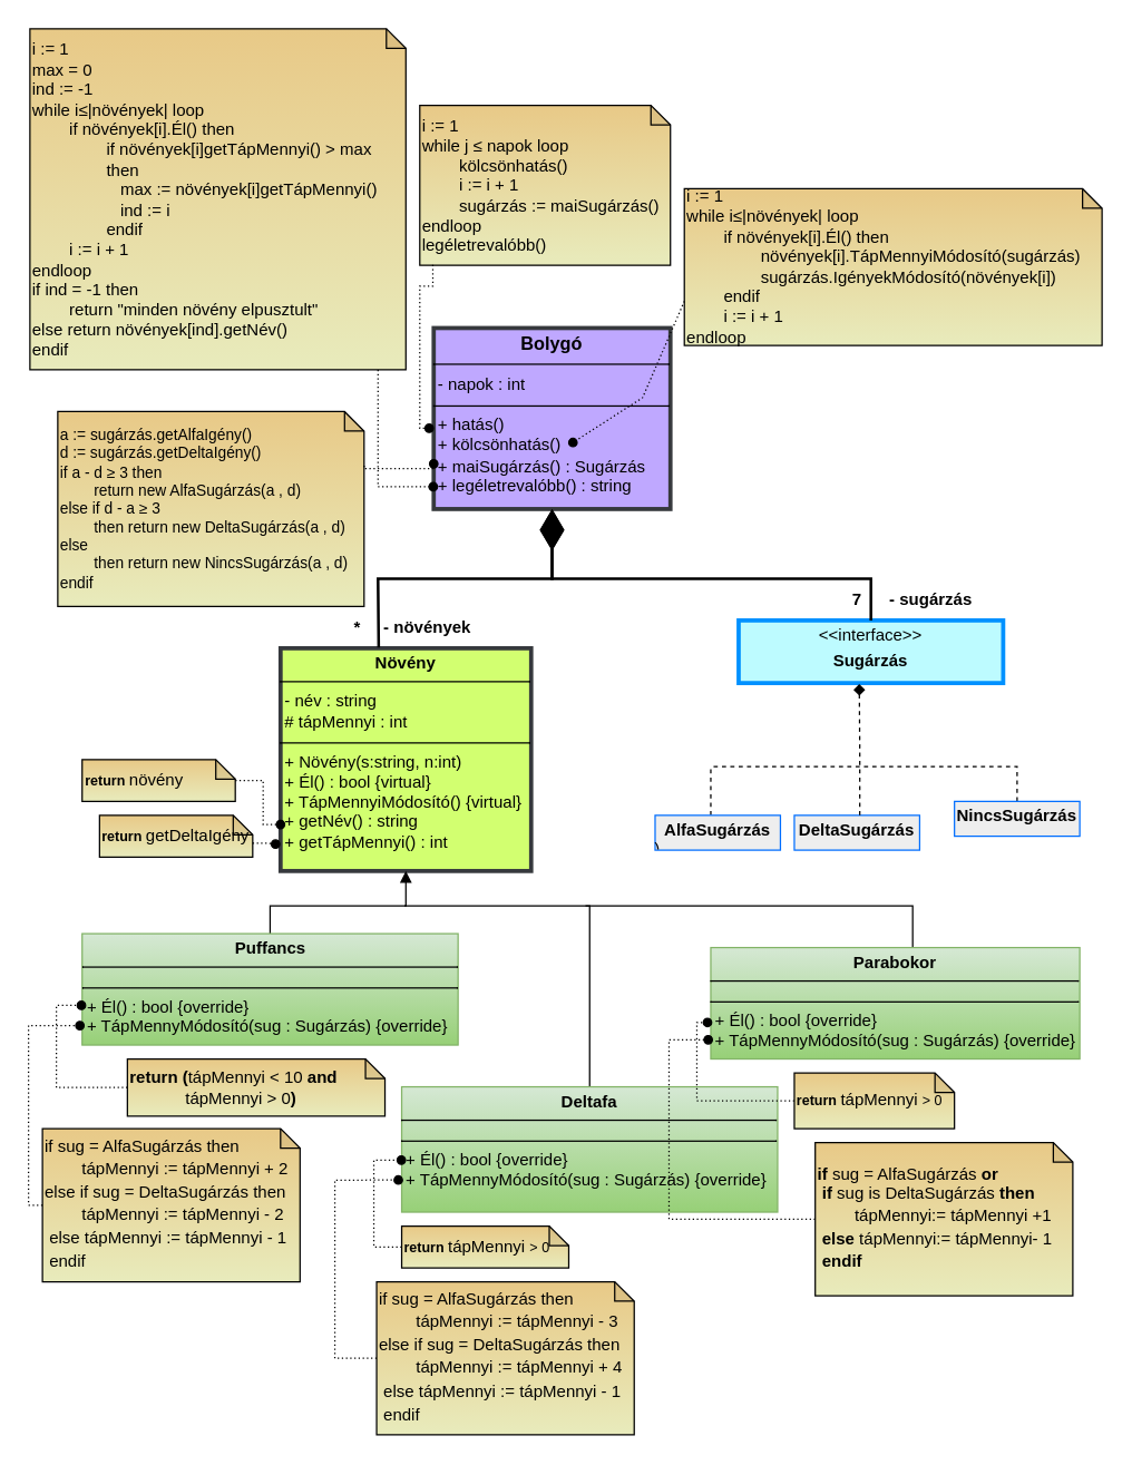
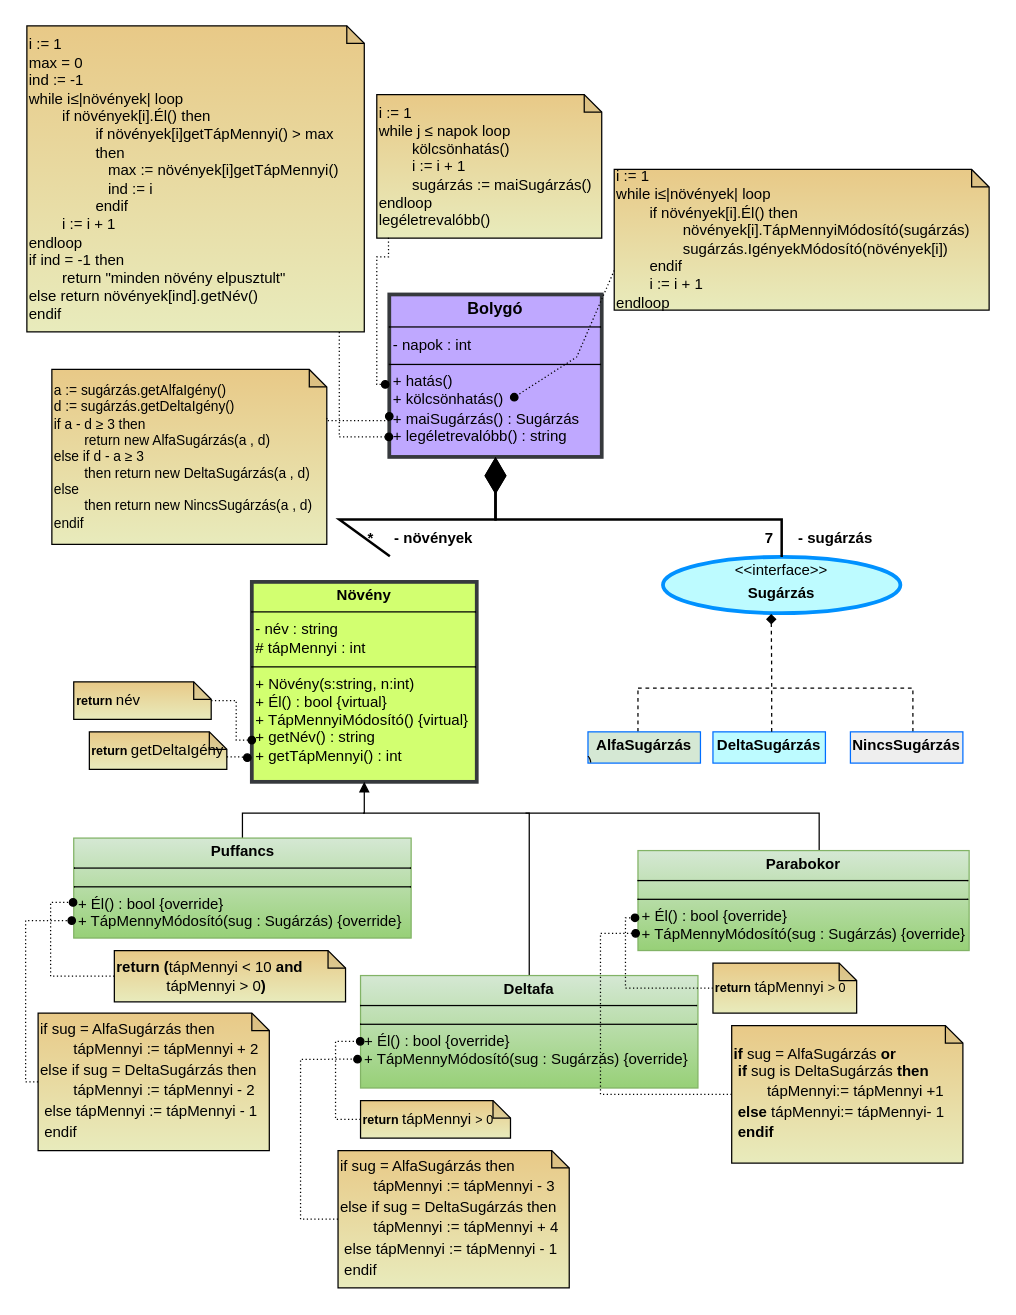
- <mxCell id="8" value="&lt;b&gt;*&amp;nbsp; &amp;nbsp; &amp;nbsp;- növények&lt;/b&gt;" style="text;html=1;align=center;verticalAlign=middle;whiteSpace=wrap;rounded=0;" parent="1" vertex="1"><mxGeometry x="241" y="435" width="110" height="30" as="geometry" /></mxCell>
+ <mxCell id="8" value="&lt;b&gt;*&amp;nbsp; &amp;nbsp; &amp;nbsp;- növények&lt;/b&gt;" style="text;html=1;align=center;verticalAlign=middle;whiteSpace=wrap;rounded=0;" parent="1" vertex="1"><mxGeometry x="281" y="415" width="110" height="30" as="geometry" /></mxCell>
- <mxCell id="3" value="&lt;p style=&quot;margin:0px;margin-top:4px;text-align:center;&quot;&gt;&amp;lt;&amp;lt;interface&amp;gt;&amp;gt;&lt;/p&gt;&lt;p style=&quot;margin:0px;margin-top:4px;text-align:center;&quot;&gt;&lt;b&gt;Sugárzás&lt;/b&gt;&lt;/p&gt;&lt;div&gt;&lt;div style=&quot;height:2px;&quot;&gt;&lt;br&gt;&lt;/div&gt;&lt;/div&gt;" style="verticalAlign=top;align=left;overflow=fill;html=1;whiteSpace=wrap;fillColor=#bdfbff;strokeColor=#0091ff;strokeWidth=3;" parent="1" vertex="1"><mxGeometry x="530" y="445" width="190" height="45" as="geometry" /></mxCell>
+ <mxCell id="3" value="&lt;p style=&quot;margin:0px;margin-top:4px;text-align:center;&quot;&gt;&amp;lt;&amp;lt;interface&amp;gt;&amp;gt;&lt;/p&gt;&lt;p style=&quot;margin:0px;margin-top:4px;text-align:center;&quot;&gt;&lt;b&gt;Sugárzás&lt;/b&gt;&lt;/p&gt;&lt;div&gt;&lt;div style=&quot;height:2px;&quot;&gt;&lt;br&gt;&lt;/div&gt;&lt;/div&gt;" style="ellipse;verticalAlign=top;align=left;overflow=fill;html=1;whiteSpace=wrap;fillColor=#bdfbff;strokeColor=#0091ff;strokeWidth=3;" parent="1" vertex="1"><mxGeometry x="530" y="445" width="190" height="45" as="geometry" /></mxCell>
- <mxCell id="32" value="&lt;font style=&quot;font-size: 10px;&quot;&gt;&lt;b&gt;return&lt;/b&gt;&lt;b&gt;&amp;nbsp;&lt;/b&gt;&lt;span style=&quot;font-size: 12px;&quot;&gt;növény&lt;/span&gt;&lt;/font&gt;" style="shape=note;whiteSpace=wrap;html=1;backgroundOutline=1;darkOpacity=0.05;fillColor=#e8c987;strokeColor=#000000;size=14;align=left;fillStyle=auto;gradientColor=#e8ebbc;" parent="1" vertex="1"><mxGeometry x="58.5" y="545" width="110" height="30" as="geometry" /></mxCell>
+ <mxCell id="32" value="&lt;font style=&quot;font-size: 10px;&quot;&gt;&lt;b&gt;return&lt;/b&gt;&lt;b&gt;&amp;nbsp;&lt;/b&gt;&lt;span style=&quot;font-size: 12px;&quot;&gt;név&lt;/span&gt;&lt;/font&gt;" style="shape=note;whiteSpace=wrap;html=1;backgroundOutline=1;darkOpacity=0.05;fillColor=#e8c987;strokeColor=#000000;size=14;align=left;fillStyle=auto;gradientColor=#e8ebbc;" parent="1" vertex="1"><mxGeometry x="58.5" y="545" width="110" height="30" as="geometry" /></mxCell>
- <mxCell id="20" value="&lt;p style=&quot;text-align: center; margin: 4px 0px 0px;&quot;&gt;&lt;span style=&quot;background-color: initial; text-align: left;&quot;&gt;&lt;b&gt;NincsSugárzás&lt;/b&gt;&lt;/span&gt;&lt;br&gt;&lt;/p&gt;" style="verticalAlign=top;align=left;overflow=fill;html=1;whiteSpace=wrap;fillColor=#eeeeee;strokeColor=#006eff;" parent="1" vertex="1"><mxGeometry x="685" y="575" width="90" height="25" as="geometry" /></mxCell>
+ <mxCell id="20" value="&lt;p style=&quot;text-align: center; margin: 4px 0px 0px;&quot;&gt;&lt;span style=&quot;background-color: initial; text-align: left;&quot;&gt;&lt;b&gt;NincsSugárzás&lt;/b&gt;&lt;/span&gt;&lt;br&gt;&lt;/p&gt;" style="verticalAlign=top;align=left;overflow=fill;html=1;whiteSpace=wrap;fillColor=#eeeeee;strokeColor=#006eff;" parent="1" vertex="1"><mxGeometry x="680" y="585" width="90" height="25" as="geometry" /></mxCell>
- <mxCell id="36" value="&lt;p style=&quot;margin: 4px 0px 0px; text-align: center;&quot;&gt;&lt;span style=&quot;background-color: initial; text-align: left;&quot;&gt;&lt;b&gt;AlfaSugárzás&lt;/b&gt;&lt;/span&gt;&lt;br&gt;&lt;/p&gt;&lt;div style=&quot;height: 2px;&quot;&gt;&lt;div style=&quot;height: 2px;&quot;&gt;&lt;span style=&quot;background-color: initial;&quot;&gt;)&lt;/span&gt;&lt;/div&gt;&lt;div&gt;&lt;span style=&quot;background-color: initial;&quot;&gt;&lt;br&gt;&lt;/span&gt;&lt;/div&gt;&lt;div style=&quot;height: 2px;&quot;&gt;&lt;br&gt;&lt;/div&gt;&lt;div style=&quot;height: 2px;&quot;&gt;&amp;nbsp;&lt;/div&gt;&lt;/div&gt;" style="verticalAlign=top;align=left;overflow=fill;html=1;whiteSpace=wrap;fillColor=#eeeeee;strokeColor=#006eff;" parent="1" vertex="1"><mxGeometry x="470" y="585" width="90" height="25" as="geometry" /></mxCell>
+ <mxCell id="36" value="&lt;p style=&quot;margin: 4px 0px 0px; text-align: center;&quot;&gt;&lt;span style=&quot;background-color: initial; text-align: left;&quot;&gt;&lt;b&gt;AlfaSugárzás&lt;/b&gt;&lt;/span&gt;&lt;br&gt;&lt;/p&gt;&lt;div style=&quot;height: 2px;&quot;&gt;&lt;div style=&quot;height: 2px;&quot;&gt;&lt;span style=&quot;background-color: initial;&quot;&gt;)&lt;/span&gt;&lt;/div&gt;&lt;div&gt;&lt;span style=&quot;background-color: initial;&quot;&gt;&lt;br&gt;&lt;/span&gt;&lt;/div&gt;&lt;div style=&quot;height: 2px;&quot;&gt;&lt;br&gt;&lt;/div&gt;&lt;div style=&quot;height: 2px;&quot;&gt;&amp;nbsp;&lt;/div&gt;&lt;/div&gt;" style="verticalAlign=top;align=left;overflow=fill;html=1;whiteSpace=wrap;fillColor=#d5e8d4;strokeColor=#006eff;" parent="1" vertex="1"><mxGeometry x="470" y="585" width="90" height="25" as="geometry" /></mxCell>
- <mxCell id="18" value="&lt;p style=&quot;text-align: center; margin: 4px 0px 0px;&quot;&gt;&lt;span style=&quot;background-color: initial; text-align: left;&quot;&gt;&lt;b&gt;DeltaSugárzás&lt;/b&gt;&lt;/span&gt;&lt;br&gt;&lt;/p&gt;" style="verticalAlign=top;align=left;overflow=fill;html=1;whiteSpace=wrap;fillColor=#eeeeee;strokeColor=#006eff;" parent="1" vertex="1"><mxGeometry x="570" y="585" width="90" height="25" as="geometry" /></mxCell>
+ <mxCell id="18" value="&lt;p style=&quot;text-align: center; margin: 4px 0px 0px;&quot;&gt;&lt;span style=&quot;background-color: initial; text-align: left;&quot;&gt;&lt;b&gt;DeltaSugárzás&lt;/b&gt;&lt;/span&gt;&lt;br&gt;&lt;/p&gt;" style="verticalAlign=top;align=left;overflow=fill;html=1;whiteSpace=wrap;fillColor=#bdfbff;strokeColor=#006eff;" parent="1" vertex="1"><mxGeometry x="570" y="585" width="90" height="25" as="geometry" /></mxCell>
